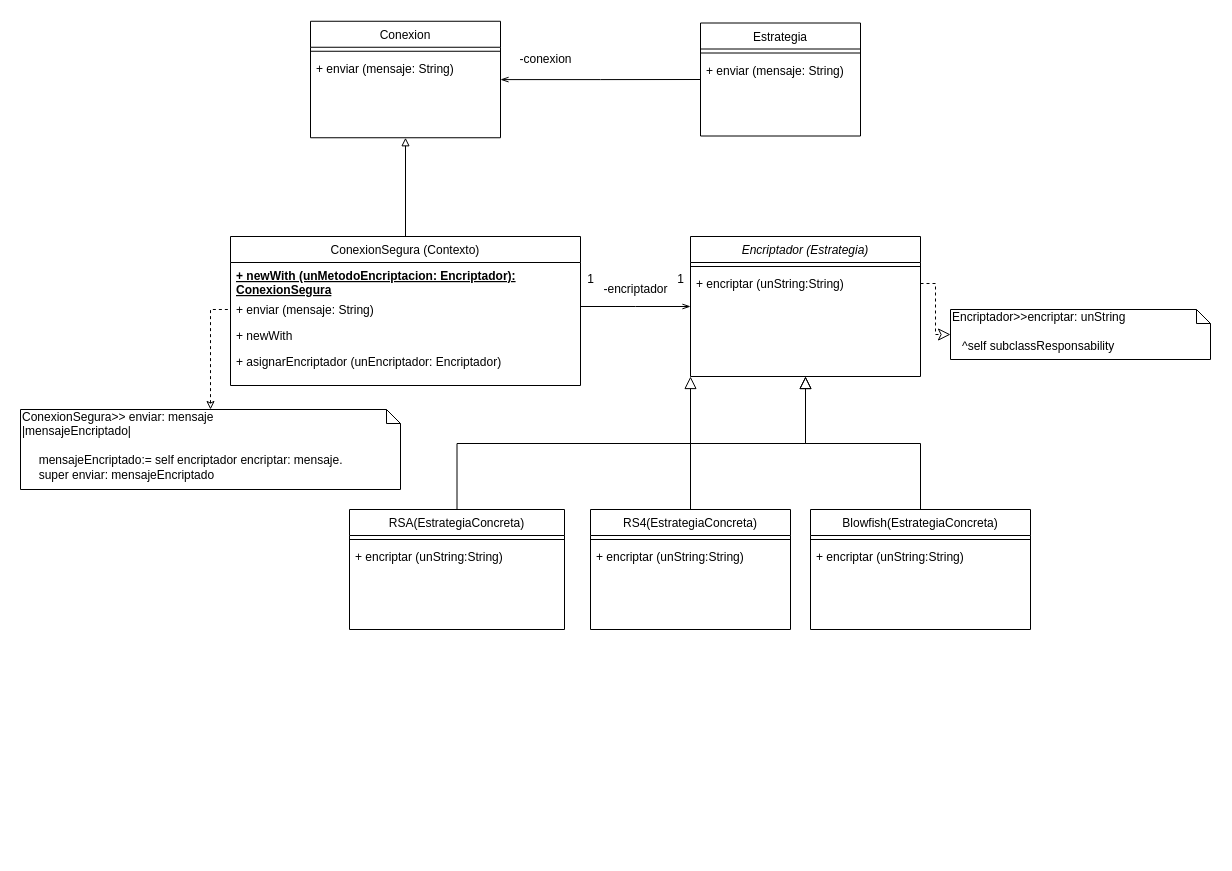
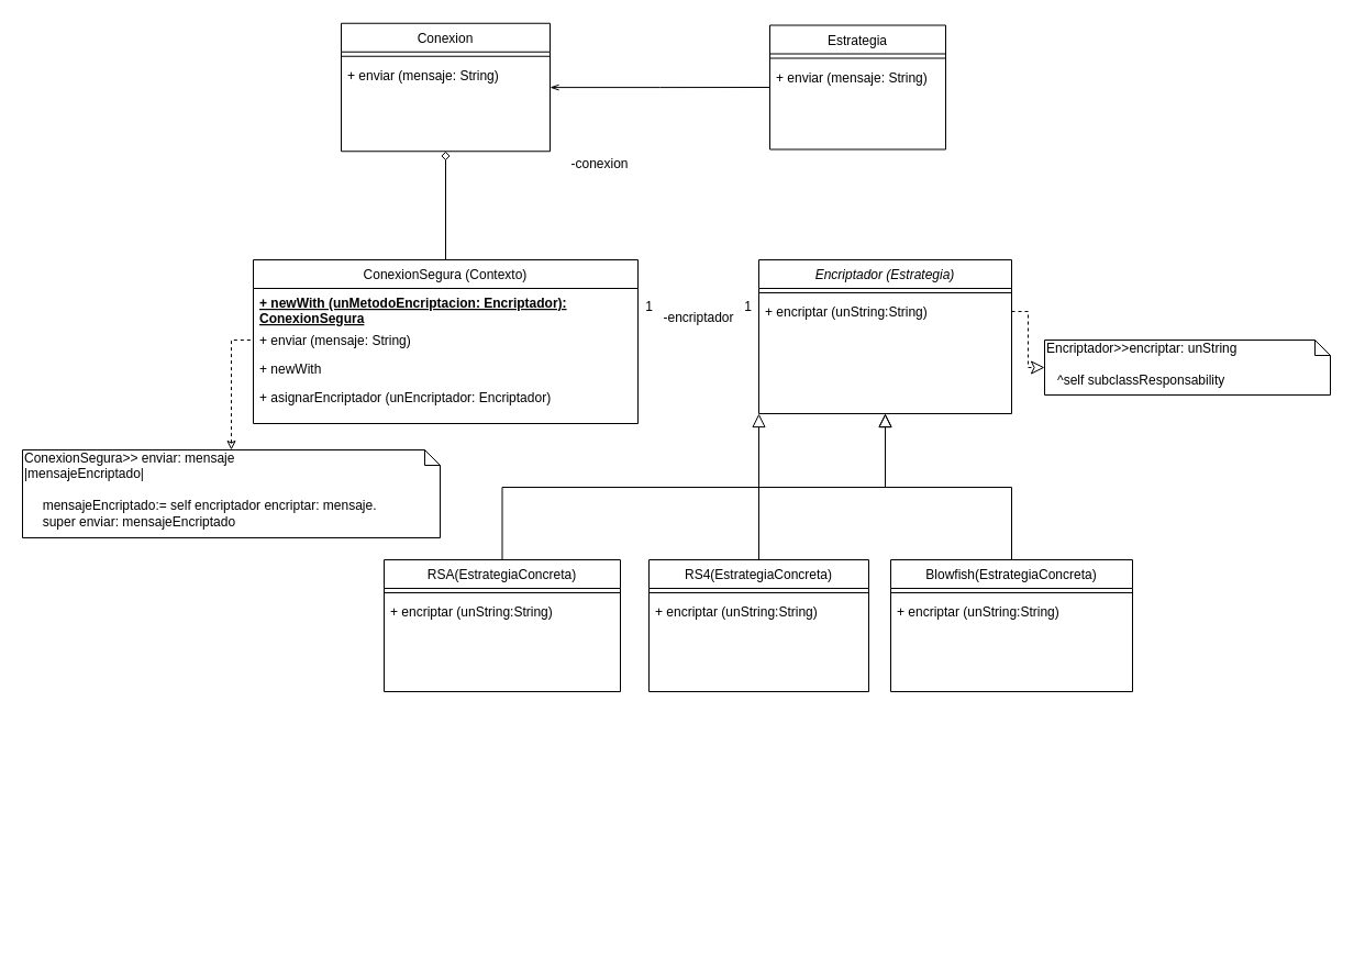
- <mxCell id="7" value="-conexion" style="text;html=1;align=center;verticalAlign=middle;resizable=0;points=[];autosize=1;" vertex="1" parent="1"><mxGeometry x="510" y="49" width="70" height="20" as="geometry" /></mxCell>
+ <mxCell id="7" value="-conexion" style="text;html=1;align=center;verticalAlign=middle;resizable=0;points=[];autosize=1;" vertex="1" parent="1"><mxGeometry x="510" y="139" width="70" height="20" as="geometry" /></mxCell>
- <mxCell id="5" value="" style="edgeStyle=orthogonalEdgeStyle;rounded=0;orthogonalLoop=1;jettySize=auto;html=1;endArrow=block;endFill=0;" edge="1" parent="1" source="19" target="16"><mxGeometry relative="1" as="geometry" /></mxCell>
+ <mxCell id="5" value="" style="edgeStyle=orthogonalEdgeStyle;rounded=0;orthogonalLoop=1;jettySize=auto;html=1;endArrow=diamond;endFill=0;" edge="1" parent="1" source="19" target="16"><mxGeometry relative="1" as="geometry" /></mxCell>
- <mxCell id="4" value="" style="endArrow=none;shadow=0;strokeWidth=1;strokeColor=#000000;rounded=0;endFill=0;edgeStyle=elbowEdgeStyle;elbow=vertical;startArrow=openThin;startFill=0;" parent="1" source="27" target="19" edge="1"><mxGeometry x="0.5" y="41" relative="1" as="geometry"><mxPoint x="590" y="191" as="sourcePoint" /><mxPoint x="750" y="191" as="targetPoint" /><mxPoint x="-40" y="32" as="offset" /></mxGeometry></mxCell>
